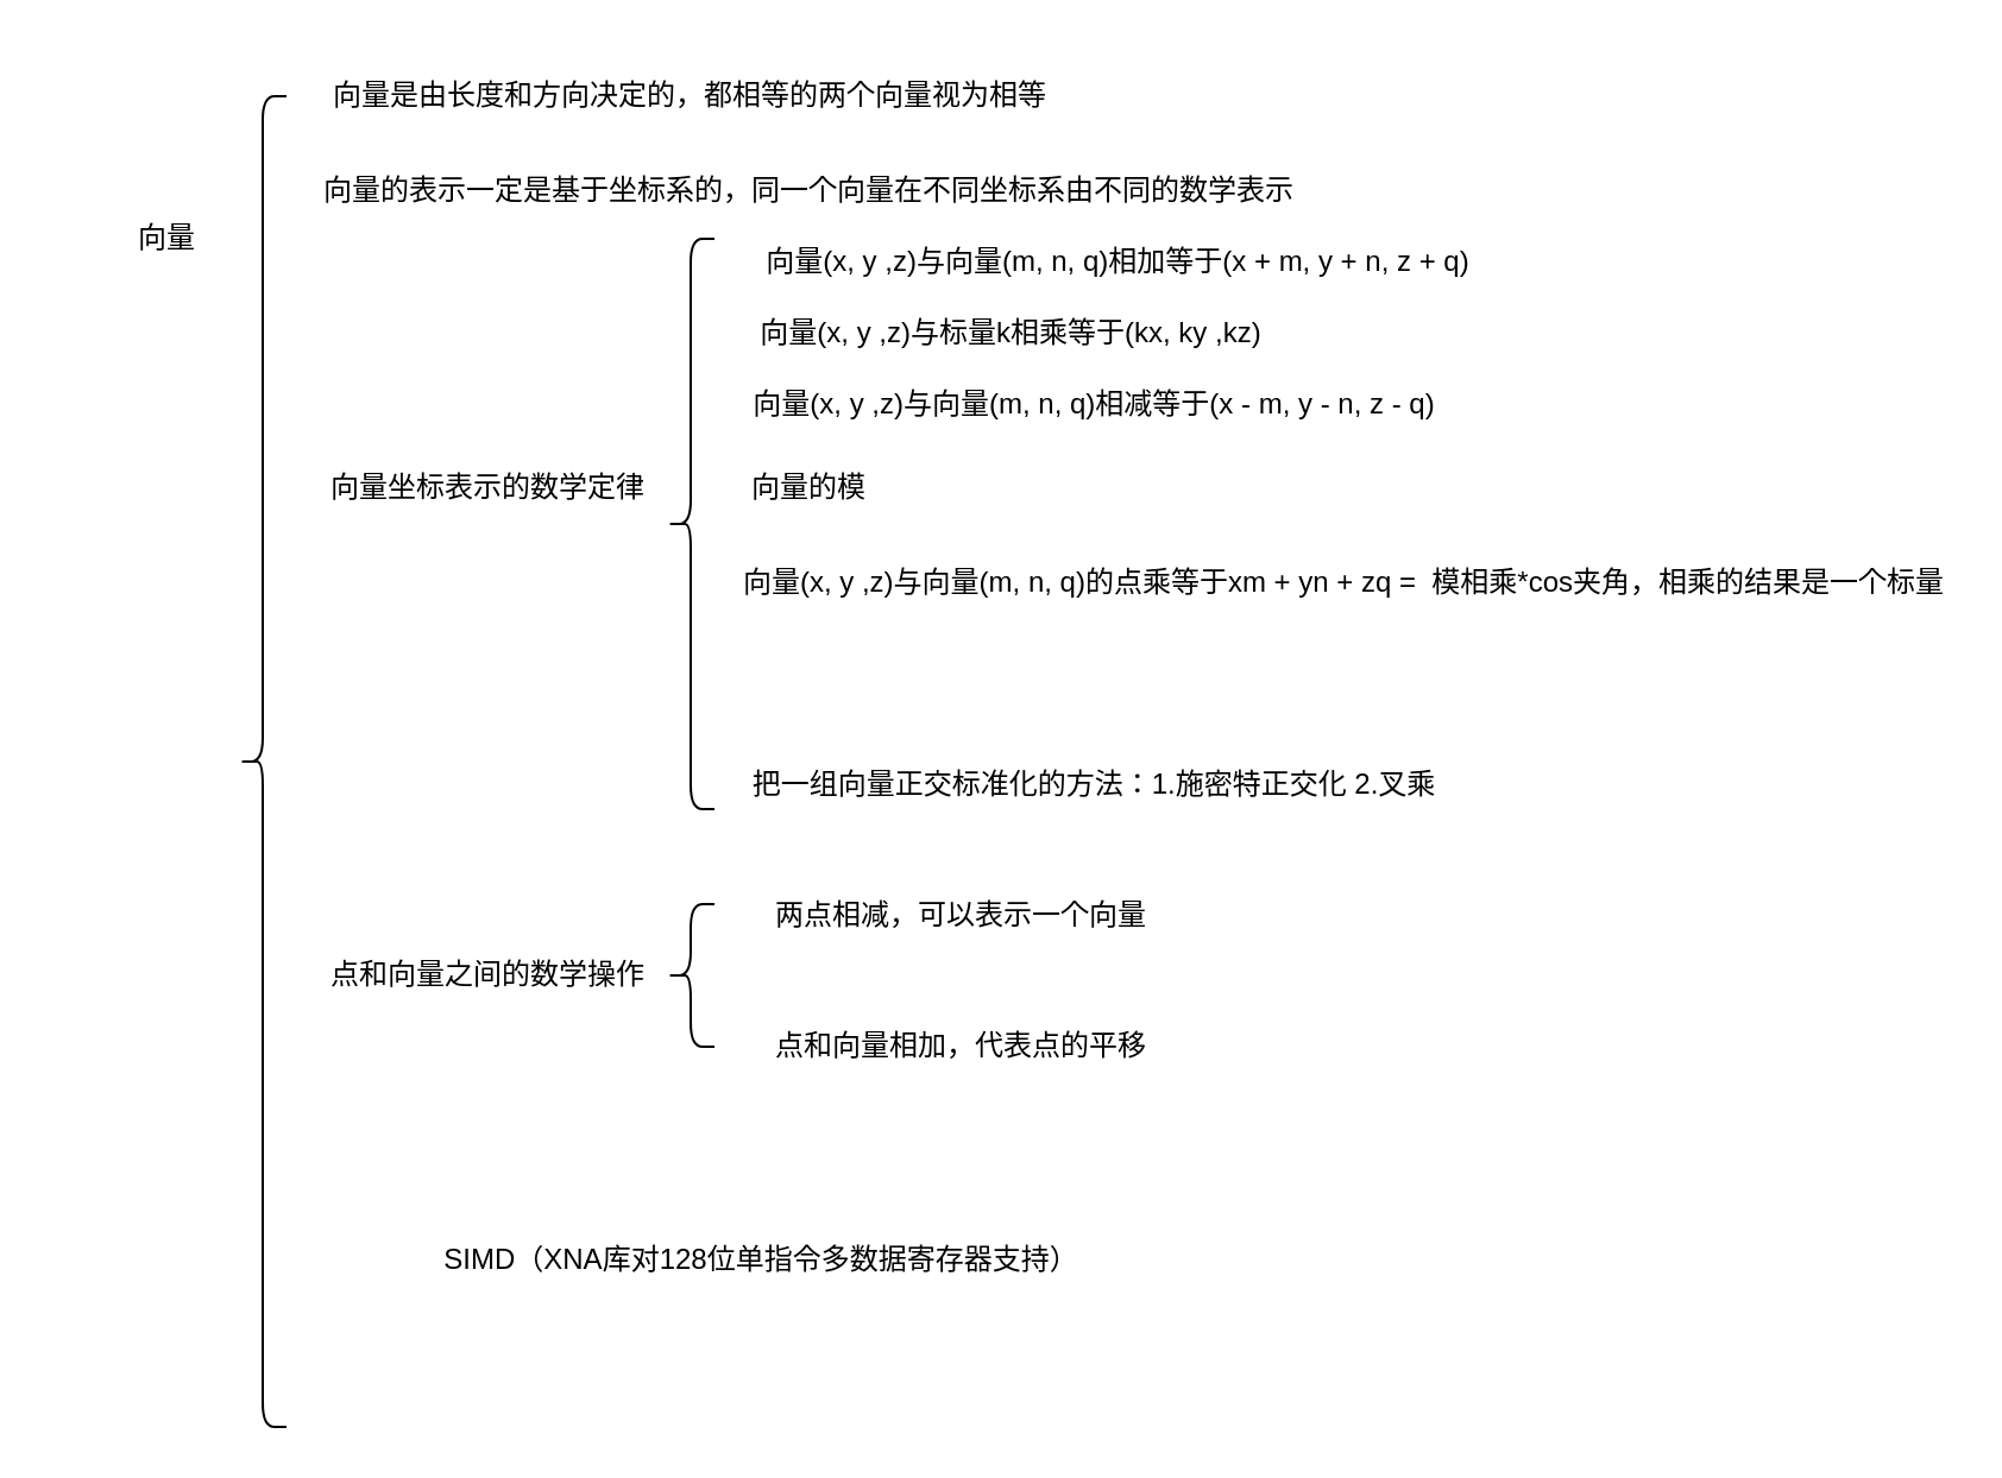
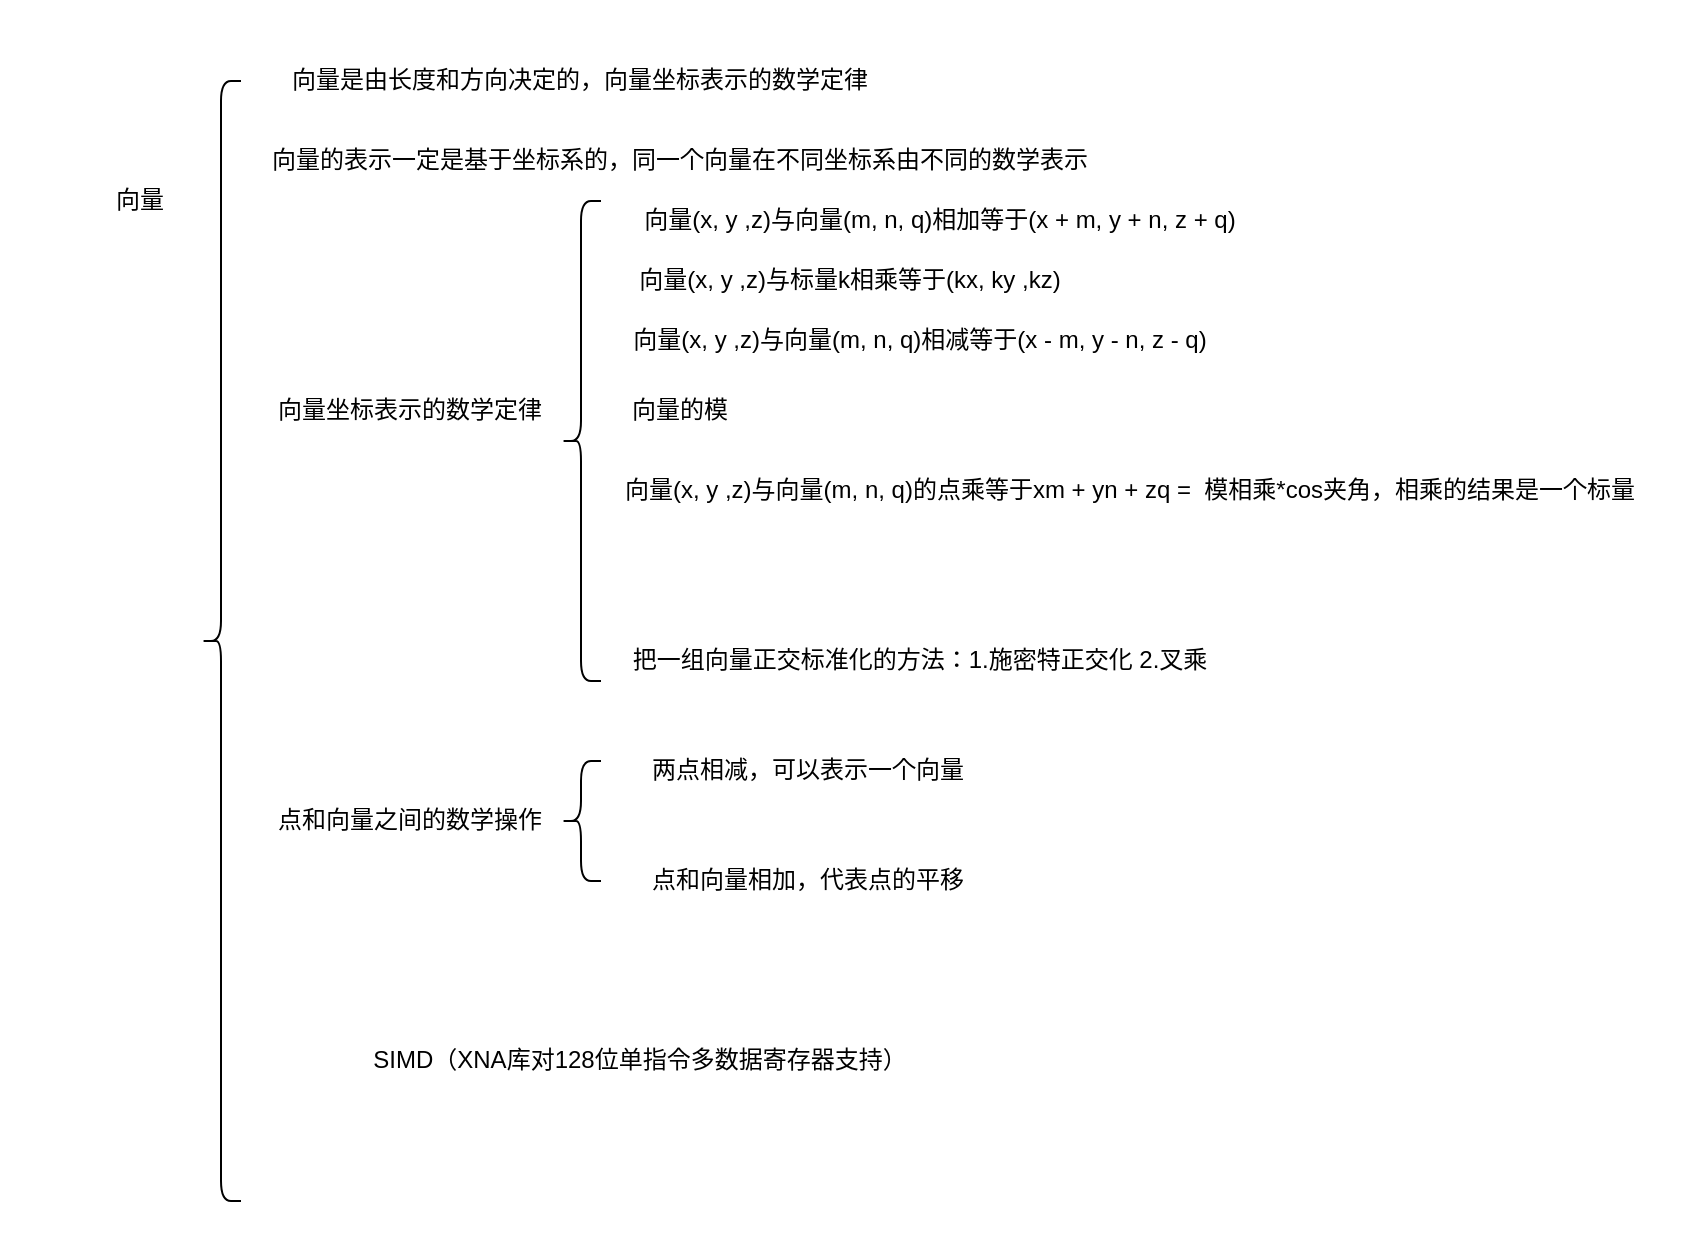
- <mxCell id="4" value="向量是由长度和方向决定的，都相等的两个向量视为相等" style="text;html=1;strokeColor=none;fillColor=none;align=center;verticalAlign=middle;whiteSpace=wrap;rounded=0;" parent="1" vertex="1"><mxGeometry x="110" y="20" width="360" height="40" as="geometry" /></mxCell>
+ <mxCell id="4" value="向量是由长度和方向决定的，向量坐标表示的数学定律" style="text;html=1;strokeColor=none;fillColor=none;align=center;verticalAlign=middle;whiteSpace=wrap;rounded=0;" parent="1" vertex="1"><mxGeometry x="110" y="20" width="360" height="40" as="geometry" /></mxCell>
